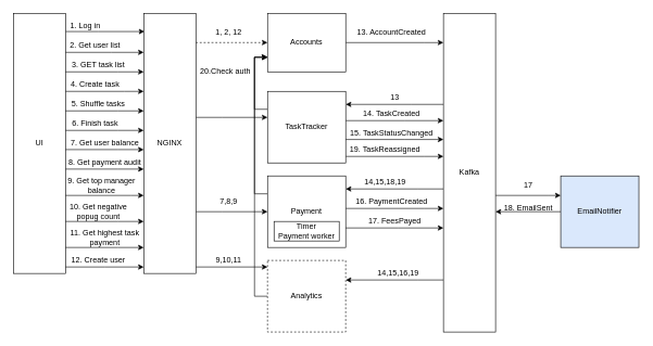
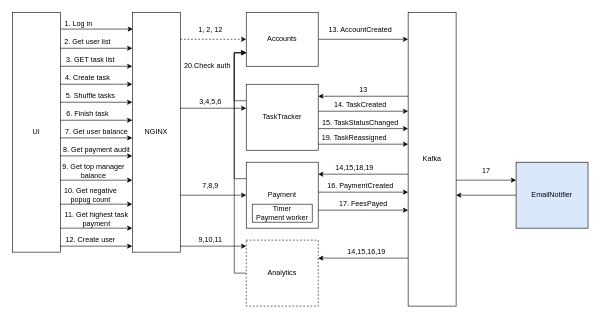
+ <mxCell id="45" value="3,4,5,6" style="text;html=1;align=center;verticalAlign=middle;resizable=0;points=[];autosize=1;strokeColor=none;fillColor=none;" parent="1" vertex="1"><mxGeometry x="325" y="160" width="50" height="20" as="geometry" /></mxCell>
- <mxCell id="66" value="18. EmailSent" style="text;html=1;align=center;verticalAlign=middle;resizable=0;points=[];autosize=1;strokeColor=none;fillColor=none;" parent="1" vertex="1"><mxGeometry x="765" y="310" width="90" height="20" as="geometry" /></mxCell>
